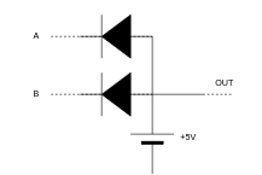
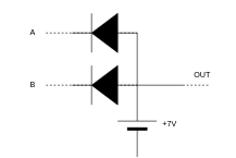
- <mxCell id="13" value="+5V" style="text;html=1;strokeColor=none;fillColor=none;align=center;verticalAlign=middle;whiteSpace=wrap;rounded=0;" vertex="1" parent="1"><mxGeometry x="230" y="175" width="60" height="30" as="geometry" /></mxCell>
+ <mxCell id="13" value="+7V" style="text;html=1;strokeColor=none;fillColor=none;align=center;verticalAlign=middle;whiteSpace=wrap;rounded=0;" vertex="1" parent="1"><mxGeometry x="230" y="175" width="60" height="30" as="geometry" /></mxCell>
